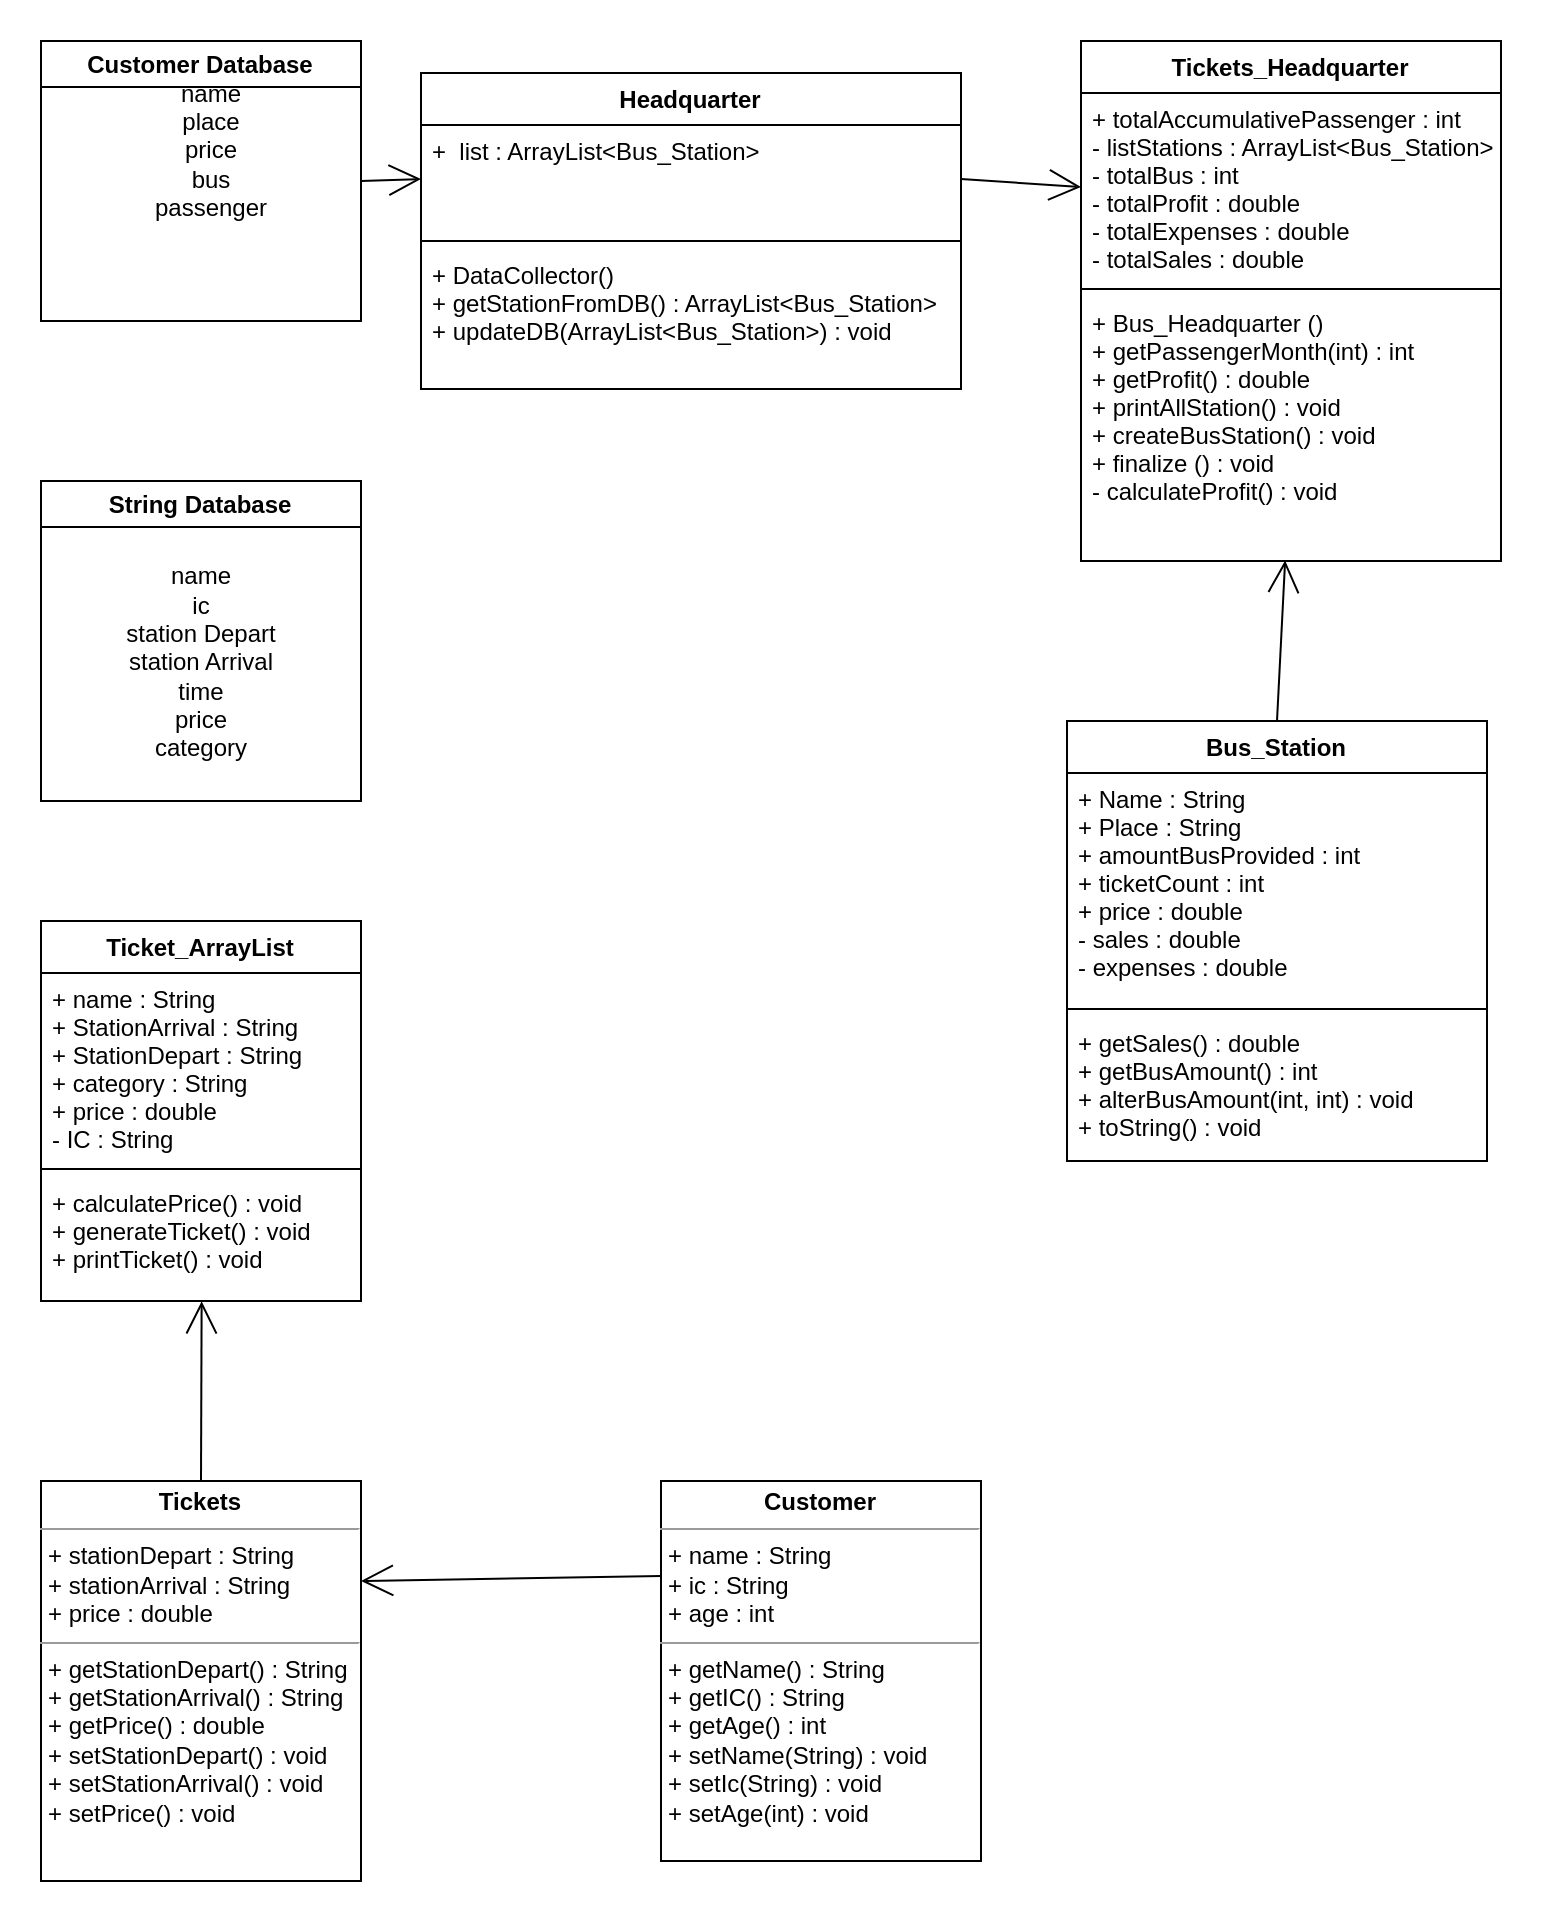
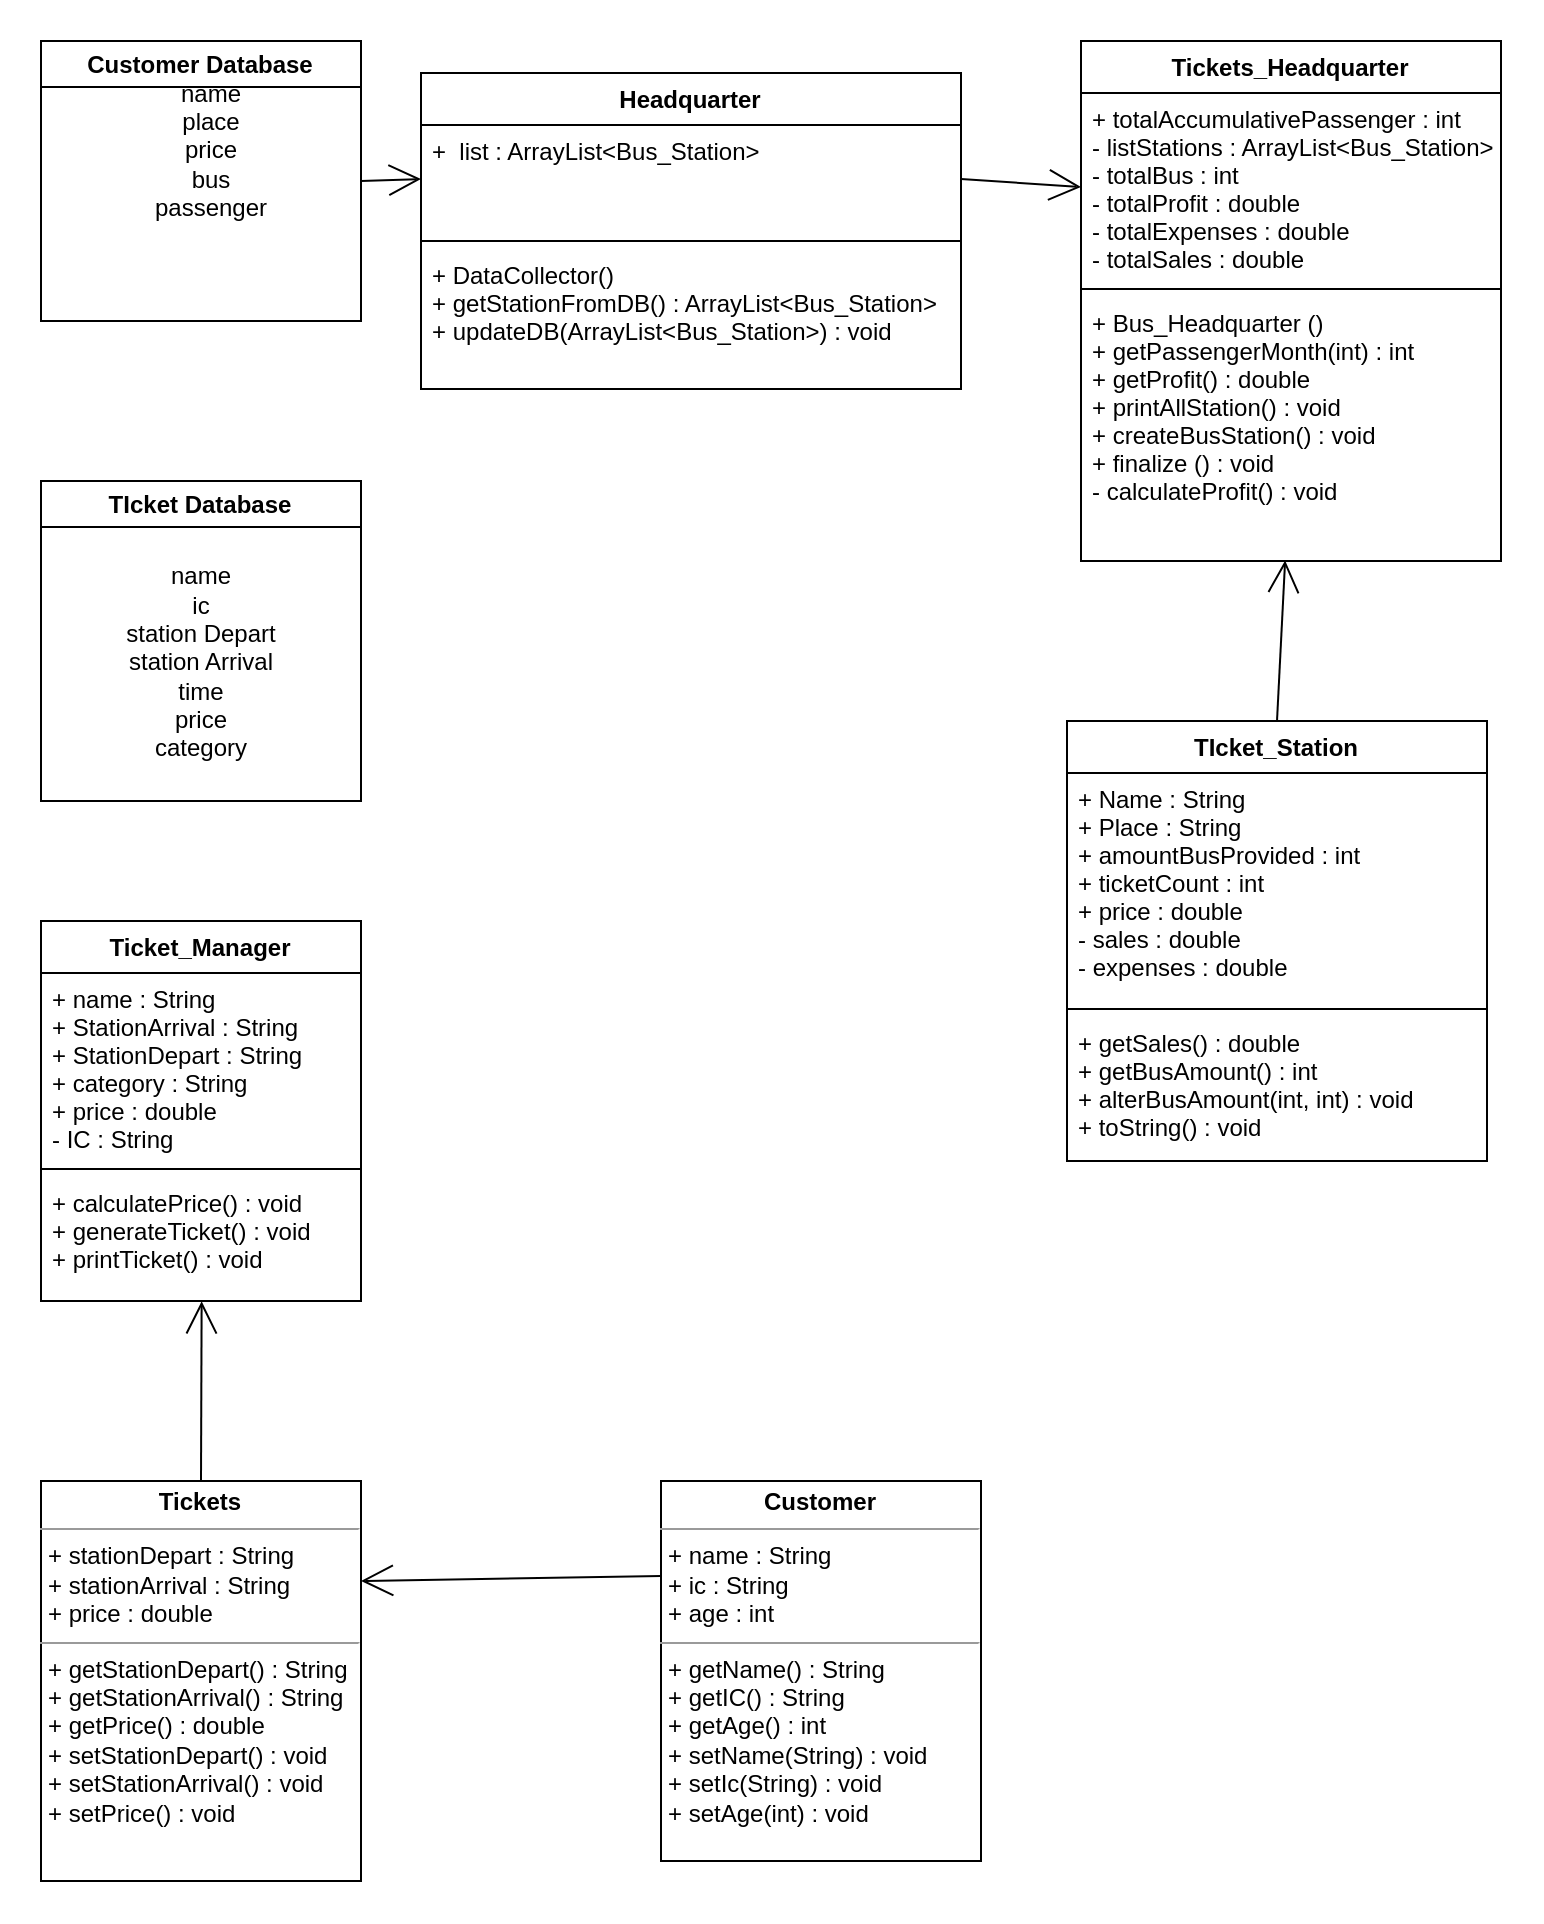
- <mxCell id="22" value="String Database" style="swimlane;hachureGap=4;" parent="1" vertex="1"><mxGeometry x="20" y="240" width="160" height="160" as="geometry" /></mxCell>
+ <mxCell id="22" value="TIcket Database" style="swimlane;hachureGap=4;" parent="1" vertex="1"><mxGeometry x="20" y="240" width="160" height="160" as="geometry" /></mxCell>
- <mxCell id="3" value="Bus_Station" style="swimlane;fontStyle=1;align=center;verticalAlign=top;childLayout=stackLayout;horizontal=1;startSize=26;horizontalStack=0;resizeParent=1;resizeParentMax=0;resizeLast=0;collapsible=1;marginBottom=0;" parent="1" vertex="1"><mxGeometry x="533" y="360" width="210" height="220" as="geometry" /></mxCell>
+ <mxCell id="3" value="TIcket_Station" style="swimlane;fontStyle=1;align=center;verticalAlign=top;childLayout=stackLayout;horizontal=1;startSize=26;horizontalStack=0;resizeParent=1;resizeParentMax=0;resizeLast=0;collapsible=1;marginBottom=0;" parent="1" vertex="1"><mxGeometry x="533" y="360" width="210" height="220" as="geometry" /></mxCell>
- <mxCell id="11" value="Ticket_ArrayList" style="swimlane;fontStyle=1;align=center;verticalAlign=top;childLayout=stackLayout;horizontal=1;startSize=26;horizontalStack=0;resizeParent=1;resizeParentMax=0;resizeLast=0;collapsible=1;marginBottom=0;" parent="1" vertex="1"><mxGeometry x="20" y="460" width="160" height="190" as="geometry" /></mxCell>
+ <mxCell id="11" value="Ticket_Manager" style="swimlane;fontStyle=1;align=center;verticalAlign=top;childLayout=stackLayout;horizontal=1;startSize=26;horizontalStack=0;resizeParent=1;resizeParentMax=0;resizeLast=0;collapsible=1;marginBottom=0;" parent="1" vertex="1"><mxGeometry x="20" y="460" width="160" height="190" as="geometry" /></mxCell>
